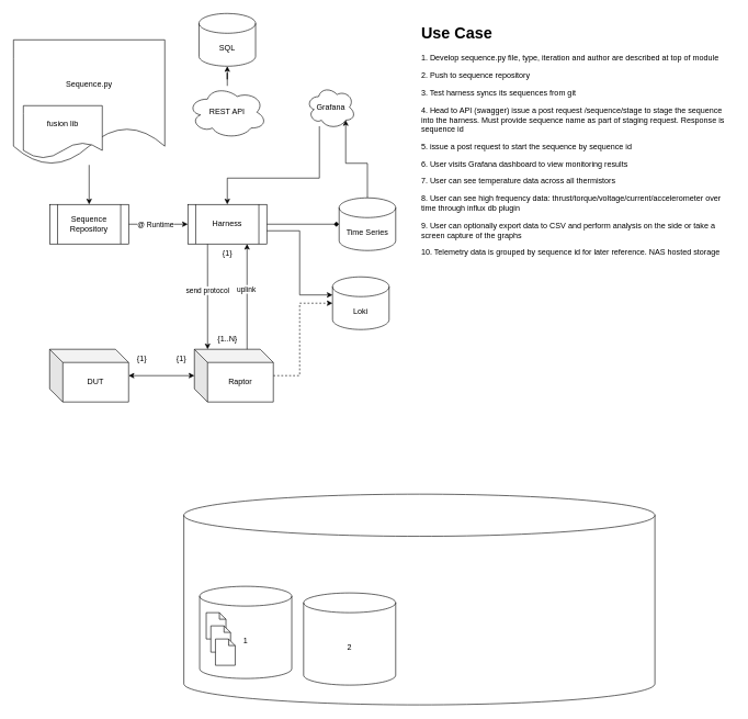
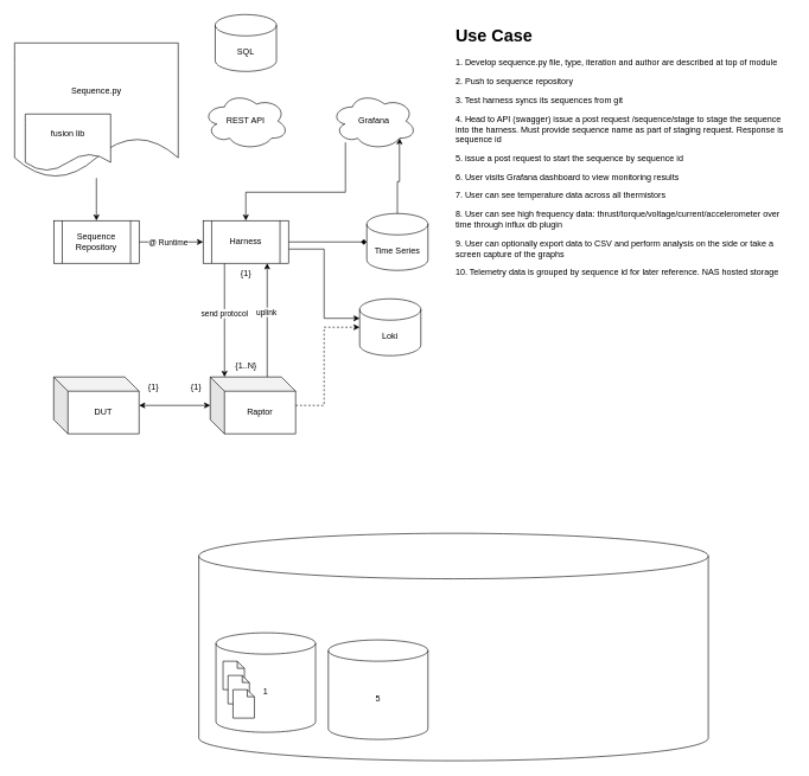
- <mxCell id="2" value="" style="edgeStyle=orthogonalEdgeStyle;rounded=0;orthogonalLoop=1;jettySize=auto;html=1;" parent="1" source="3" target="4" edge="1"><mxGeometry relative="1" as="geometry" /></mxCell>
- <mxCell id="31" value="Grafana" style="ellipse;shape=cloud;whiteSpace=wrap;html=1;" parent="1" vertex="1"><mxGeometry x="465" y="130" width="75" height="65" as="geometry" /></mxCell>
+ <mxCell id="31" value="Grafana" style="ellipse;shape=cloud;whiteSpace=wrap;html=1;" parent="1" vertex="1"><mxGeometry x="465" y="130" width="120" height="80" as="geometry" /></mxCell>
- <mxCell id="34" value="2" style="shape=cylinder3;whiteSpace=wrap;html=1;boundedLbl=1;backgroundOutline=1;size=15;" parent="1" vertex="1"><mxGeometry x="461" y="900" width="140" height="140" as="geometry" /></mxCell>
+ <mxCell id="34" value="5" style="shape=cylinder3;whiteSpace=wrap;html=1;boundedLbl=1;backgroundOutline=1;size=15;" parent="1" vertex="1"><mxGeometry x="461" y="900" width="140" height="140" as="geometry" /></mxCell>
